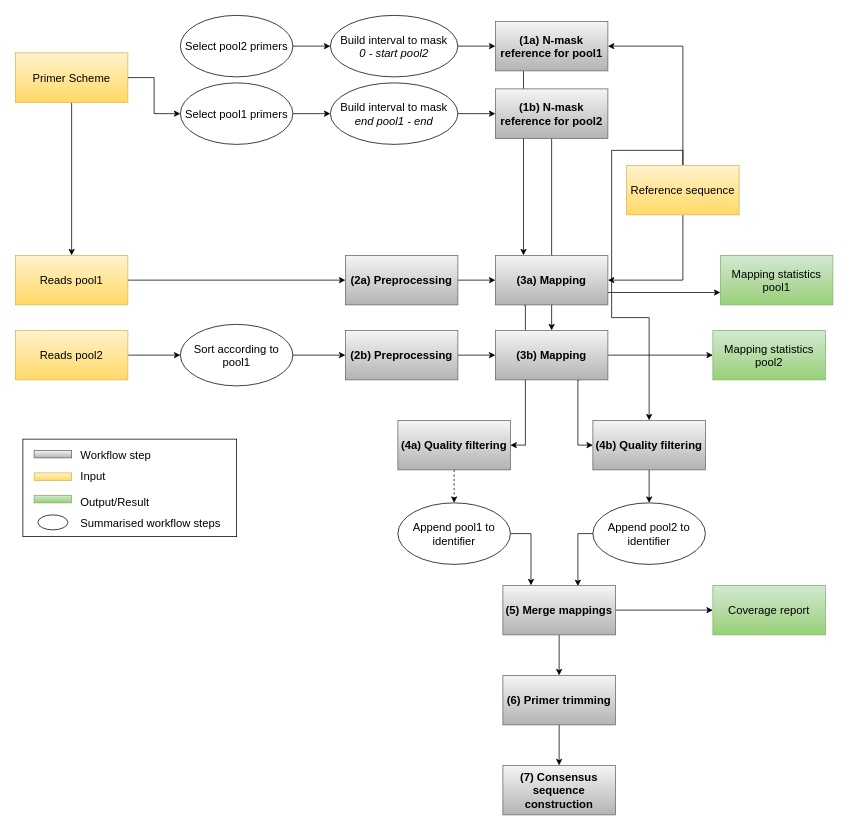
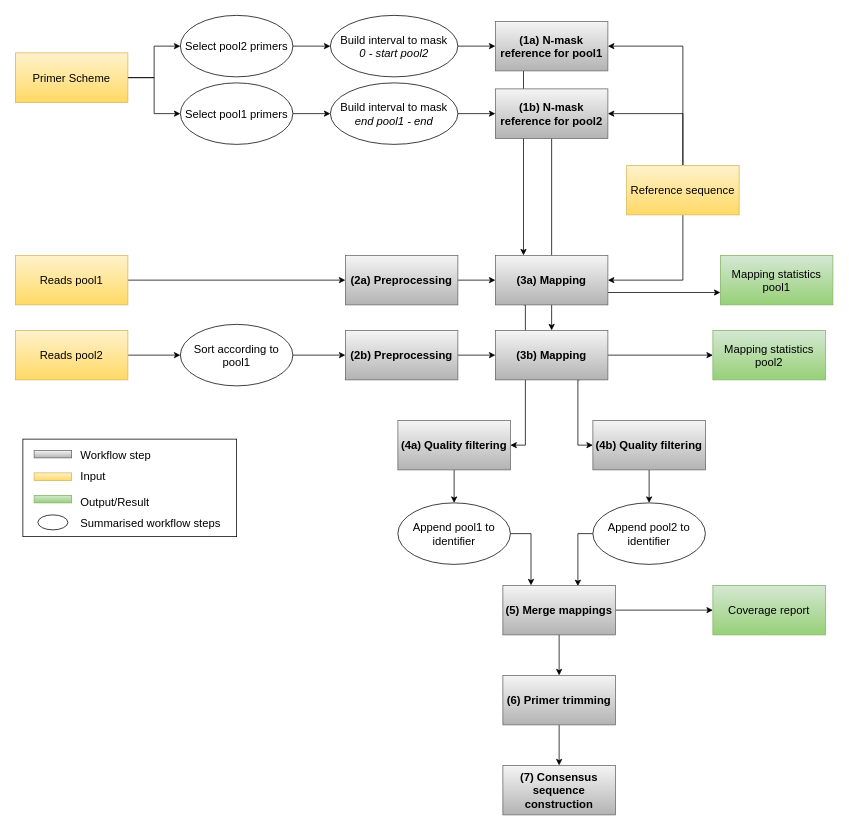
- <mxCell id="2" value="" style="edgeStyle=orthogonalEdgeStyle;rounded=0;orthogonalLoop=1;jettySize=auto;html=1;fontSize=15;" edge="1" parent="1" source="3" target="29"><mxGeometry relative="1" as="geometry"><mxPoint x="220" y="73" as="targetPoint" /></mxGeometry></mxCell>
+ <mxCell id="2" value="" style="edgeStyle=orthogonalEdgeStyle;rounded=0;orthogonalLoop=1;jettySize=auto;html=1;fontSize=15;entryX=0;entryY=0.5;entryDx=0;entryDy=0;" edge="1" parent="1" source="3" target="7"><mxGeometry relative="1" as="geometry"><mxPoint x="220" y="73" as="targetPoint" /></mxGeometry></mxCell>
- <mxCell id="25" style="edgeStyle=orthogonalEdgeStyle;rounded=0;orthogonalLoop=1;jettySize=auto;html=1;exitX=0.5;exitY=0;exitDx=0;exitDy=0;" edge="1" parent="1" source="27" target="49"><mxGeometry relative="1" as="geometry" /></mxCell>
+ <mxCell id="25" style="edgeStyle=orthogonalEdgeStyle;rounded=0;orthogonalLoop=1;jettySize=auto;html=1;exitX=0.5;exitY=0;exitDx=0;exitDy=0;entryX=1;entryY=0.5;entryDx=0;entryDy=0;" edge="1" parent="1" source="27" target="23"><mxGeometry relative="1" as="geometry" /></mxCell>
- <mxCell id="46" value="" style="edgeStyle=orthogonalEdgeStyle;rounded=0;orthogonalLoop=1;jettySize=auto;html=1;dashed=1;" edge="1" parent="1" source="47" target="51"><mxGeometry relative="1" as="geometry" /></mxCell>
+ <mxCell id="46" value="" style="edgeStyle=orthogonalEdgeStyle;rounded=0;orthogonalLoop=1;jettySize=auto;html=1;" edge="1" parent="1" source="47" target="51"><mxGeometry relative="1" as="geometry" /></mxCell>
